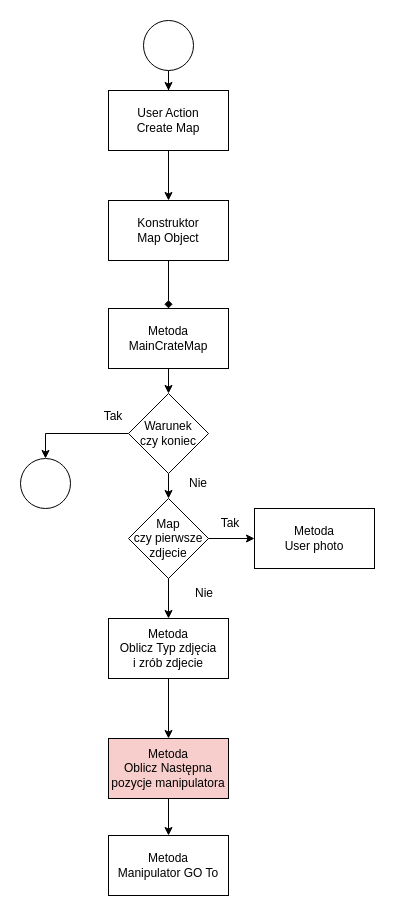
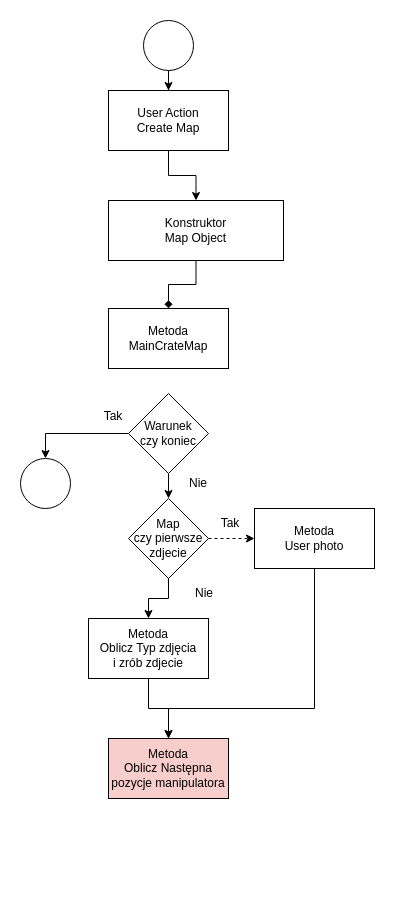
- <mxCell id="5" value="Konstruktor&lt;br&gt;Map Object" style="rounded=0;whiteSpace=wrap;html=1;" parent="1" vertex="1"><mxGeometry x="108" y="200" width="120" height="60" as="geometry" /></mxCell>
+ <mxCell id="5" value="Konstruktor&lt;br&gt;Map Object" style="rounded=0;whiteSpace=wrap;html=1;" parent="1" vertex="1"><mxGeometry x="108" y="200" width="175" height="60" as="geometry" /></mxCell>
- <mxCell id="6" style="edgeStyle=orthogonalEdgeStyle;rounded=0;orthogonalLoop=1;jettySize=auto;html=1;" parent="1" source="7" target="21" edge="1"><mxGeometry relative="1" as="geometry" /></mxCell>
- <mxCell id="8" style="edgeStyle=orthogonalEdgeStyle;rounded=0;orthogonalLoop=1;jettySize=auto;html=1;" parent="1" source="10" target="12" edge="1"><mxGeometry relative="1" as="geometry" /></mxCell>
+ <mxCell id="8" style="edgeStyle=orthogonalEdgeStyle;rounded=0;orthogonalLoop=1;jettySize=auto;html=1;dashed=1;" parent="1" source="10" target="12" edge="1"><mxGeometry relative="1" as="geometry" /></mxCell>
- <mxCell id="16" value="Metoda&lt;br&gt;Oblicz Typ zdjęcia&lt;br&gt;i zrób zdjecie" style="rounded=0;whiteSpace=wrap;html=1;" parent="1" vertex="1"><mxGeometry x="108" y="618" width="120" height="60" as="geometry" /></mxCell>
+ <mxCell id="16" value="Metoda&lt;br&gt;Oblicz Typ zdjęcia&lt;br&gt;i zrób zdjecie" style="rounded=0;whiteSpace=wrap;html=1;" parent="1" vertex="1"><mxGeometry x="88" y="618" width="120" height="60" as="geometry" /></mxCell>
+ <mxCell id="11" style="edgeStyle=orthogonalEdgeStyle;rounded=0;orthogonalLoop=1;jettySize=auto;html=1;entryX=0.5;entryY=0;entryDx=0;entryDy=0;" parent="1" source="12" target="18" edge="1"><mxGeometry relative="1" as="geometry"><Array as="points"><mxPoint x="314" y="708" /><mxPoint x="168" y="708" /></Array></mxGeometry></mxCell>
- <mxCell id="17" style="edgeStyle=orthogonalEdgeStyle;rounded=0;orthogonalLoop=1;jettySize=auto;html=1;entryX=0.5;entryY=0;entryDx=0;entryDy=0;" parent="1" source="18" target="27" edge="1"><mxGeometry relative="1" as="geometry" /></mxCell>
- <mxCell id="27" value="Metoda&lt;br&gt;Manipulator GO To" style="rounded=0;whiteSpace=wrap;html=1;" parent="1" vertex="1"><mxGeometry x="108" y="835" width="120" height="60" as="geometry" /></mxCell>
